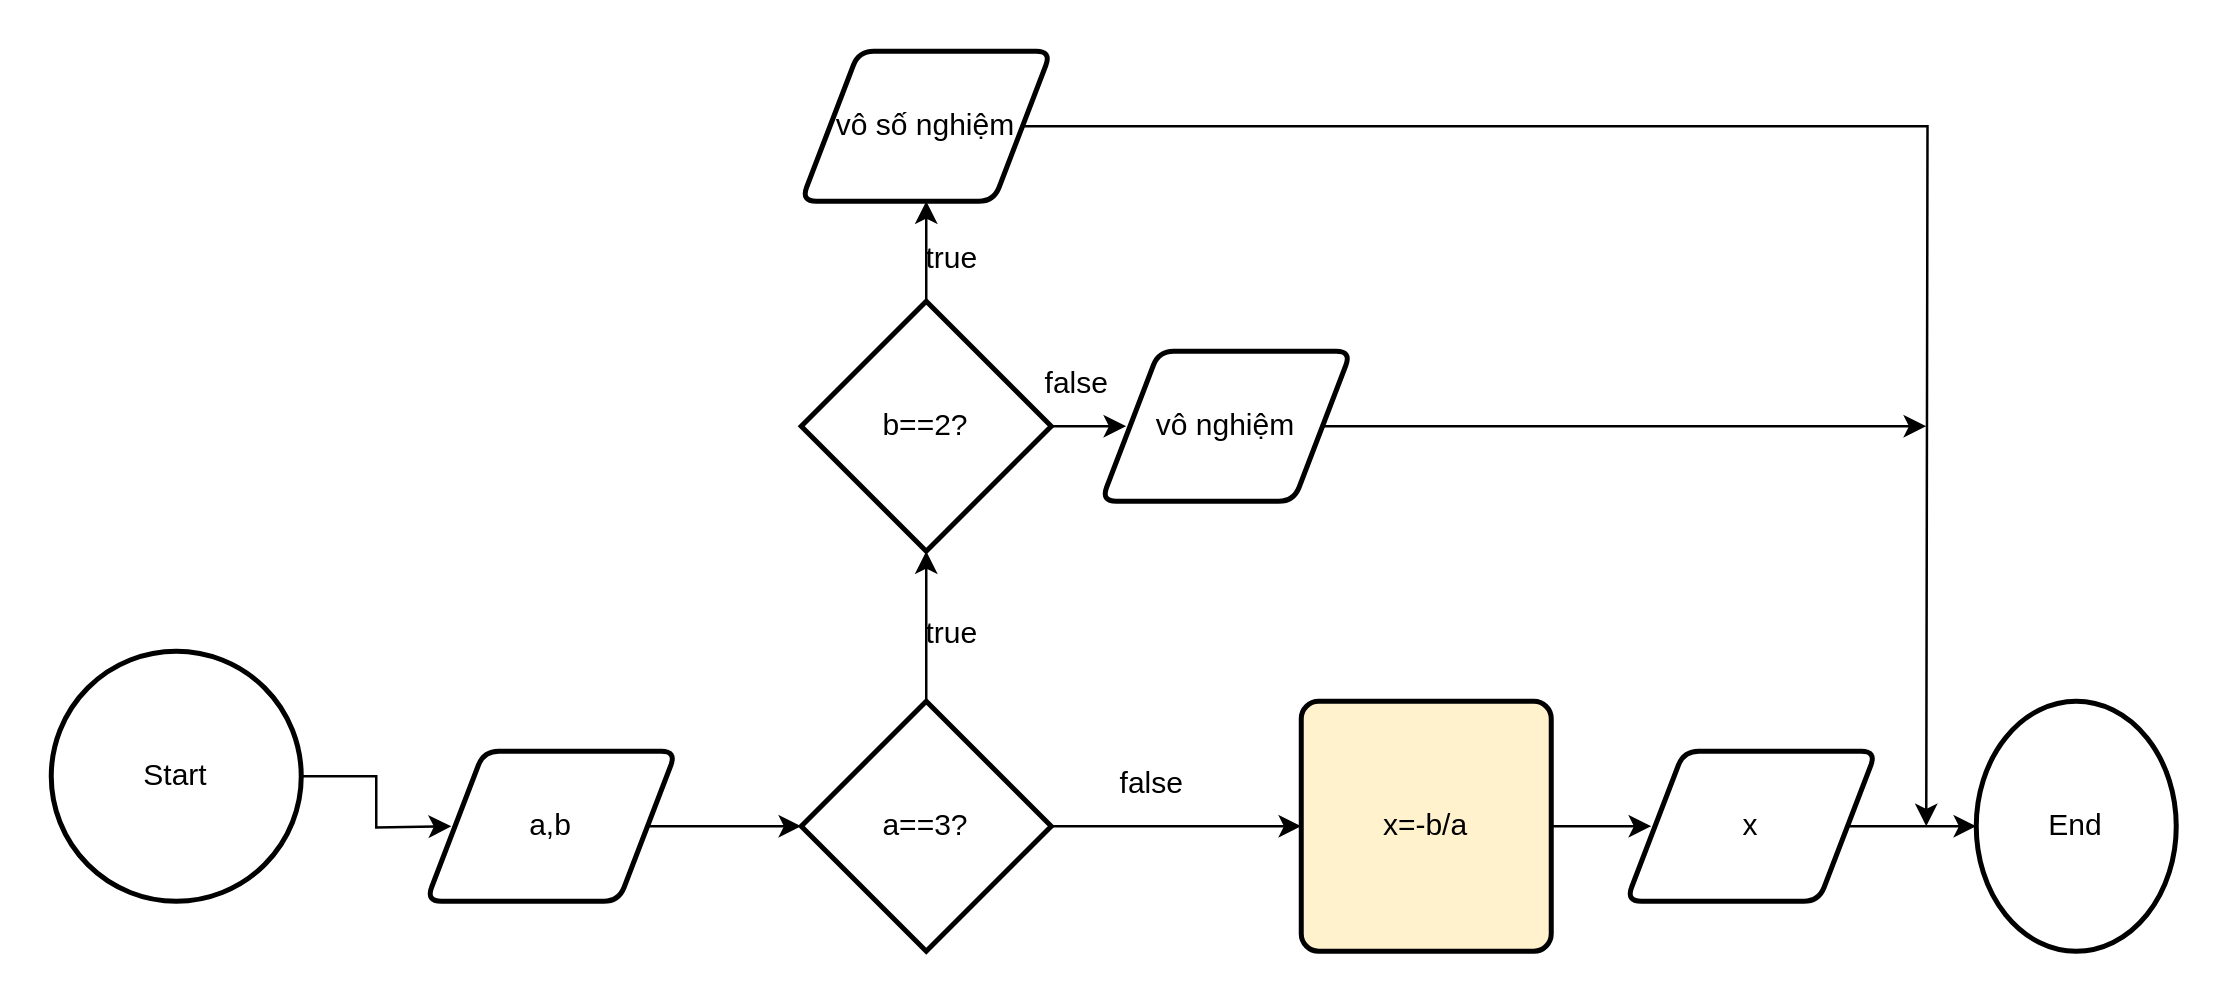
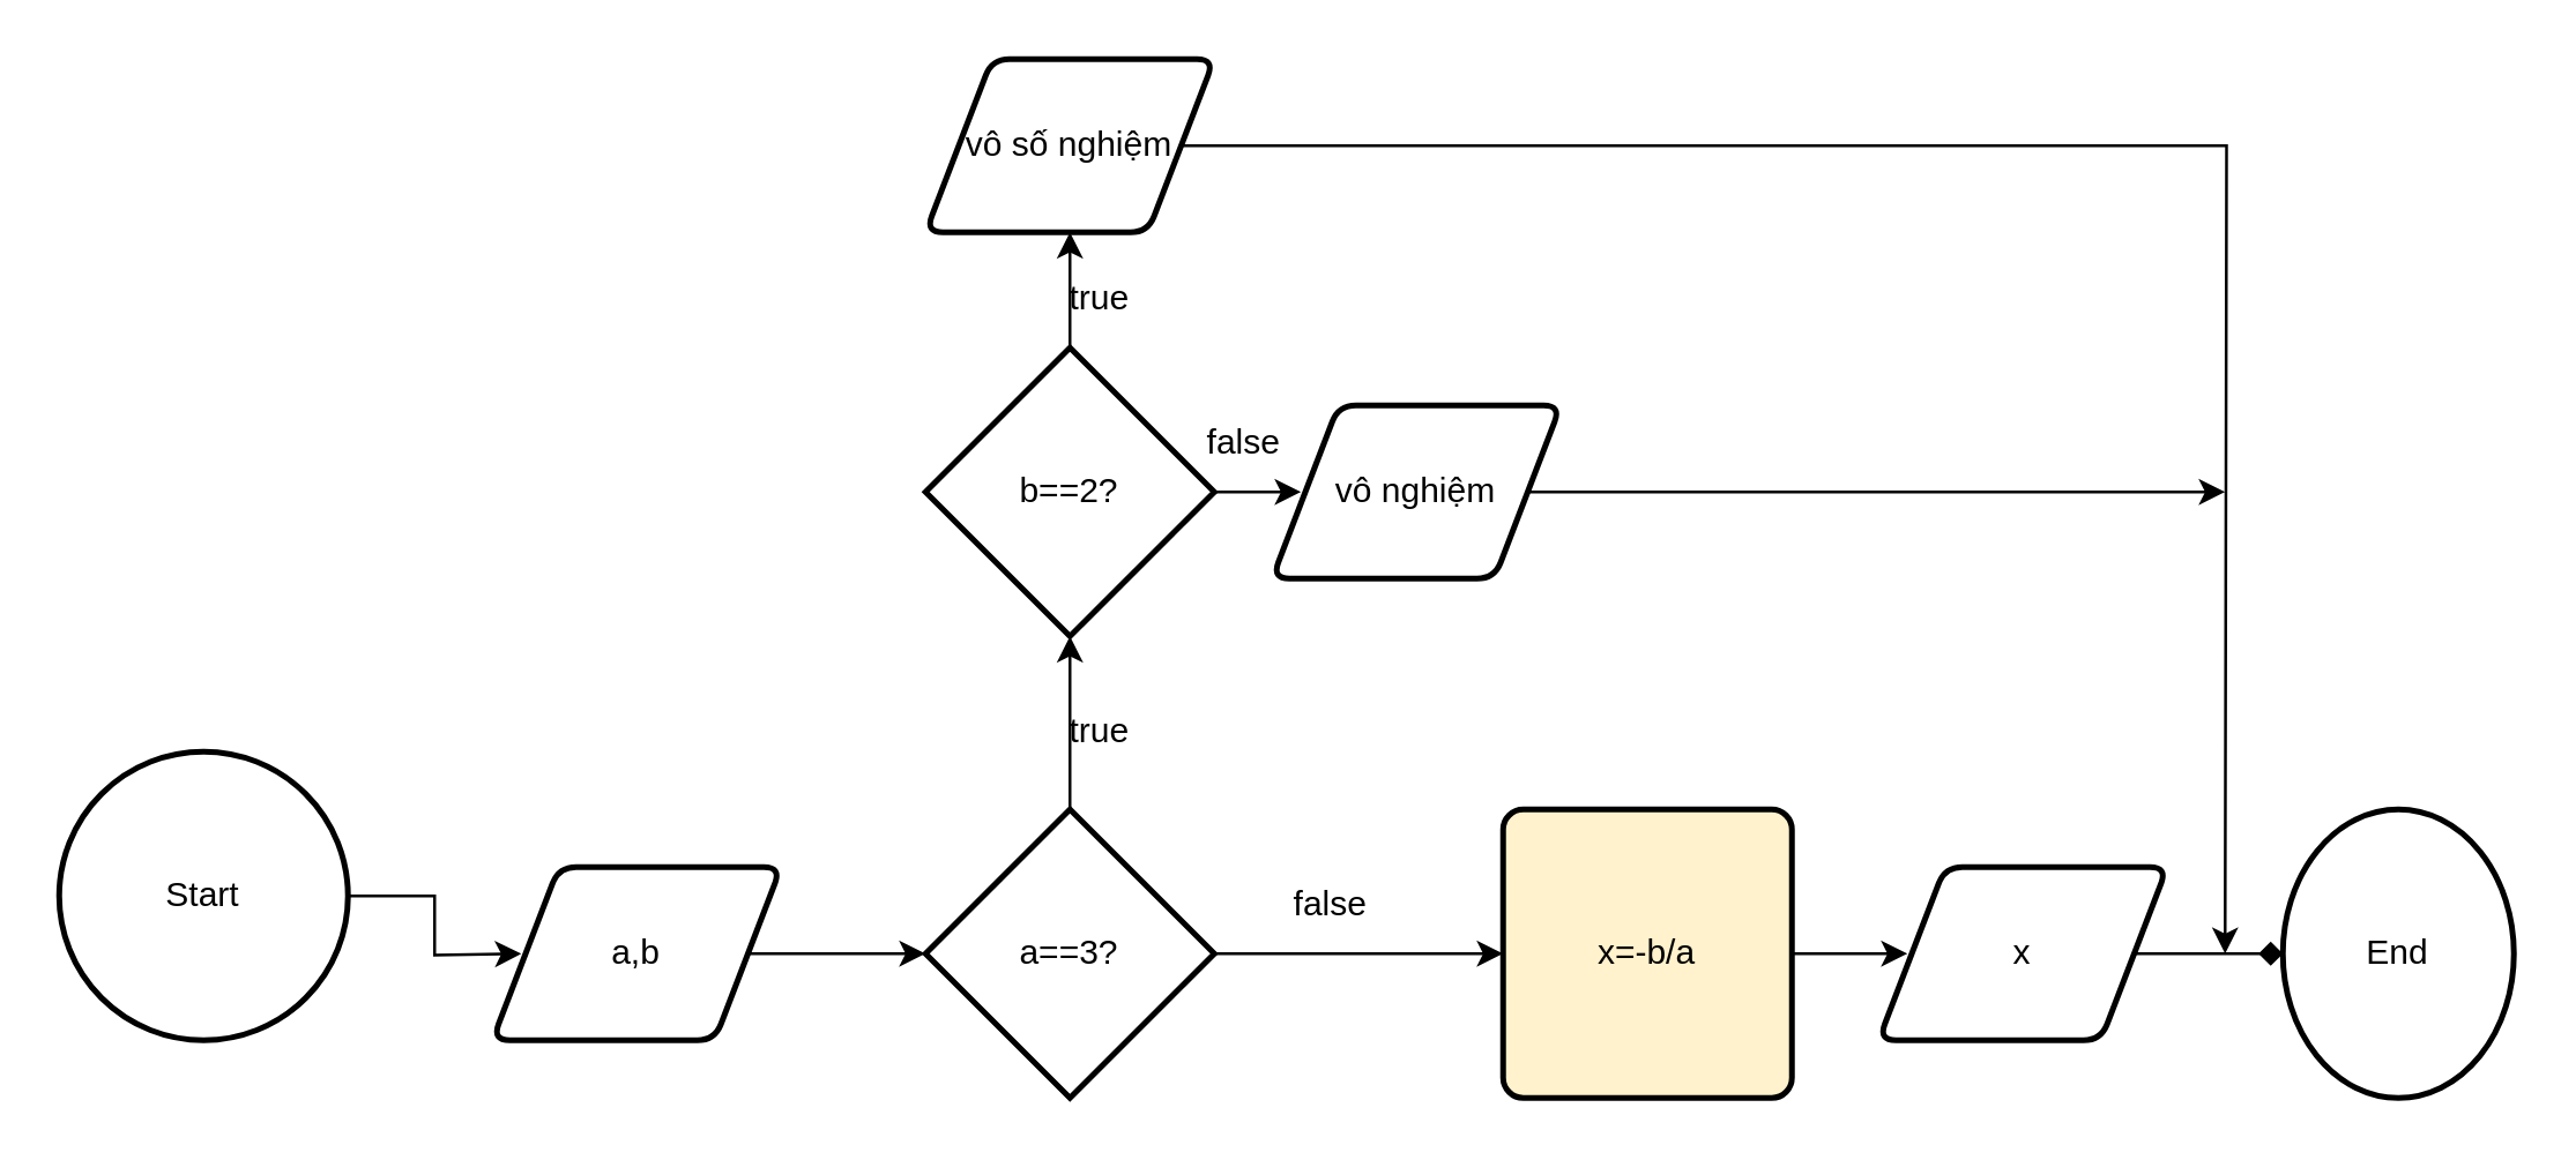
- <mxCell id="22" style="edgeStyle=orthogonalEdgeStyle;rounded=0;orthogonalLoop=1;jettySize=auto;html=1;" edge="1" parent="1" source="23" target="24"><mxGeometry relative="1" as="geometry"><mxPoint x="840" y="330" as="targetPoint" /></mxGeometry></mxCell>
+ <mxCell id="22" style="edgeStyle=orthogonalEdgeStyle;rounded=0;orthogonalLoop=1;jettySize=auto;html=1;endArrow=diamond;" edge="1" parent="1" source="23" target="24"><mxGeometry relative="1" as="geometry"><mxPoint x="840" y="330" as="targetPoint" /></mxGeometry></mxCell>
